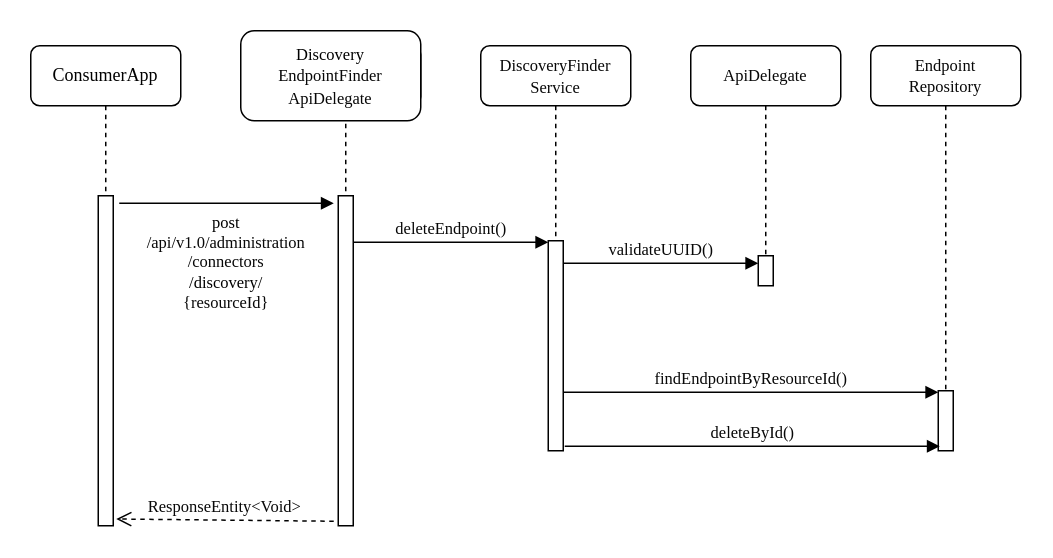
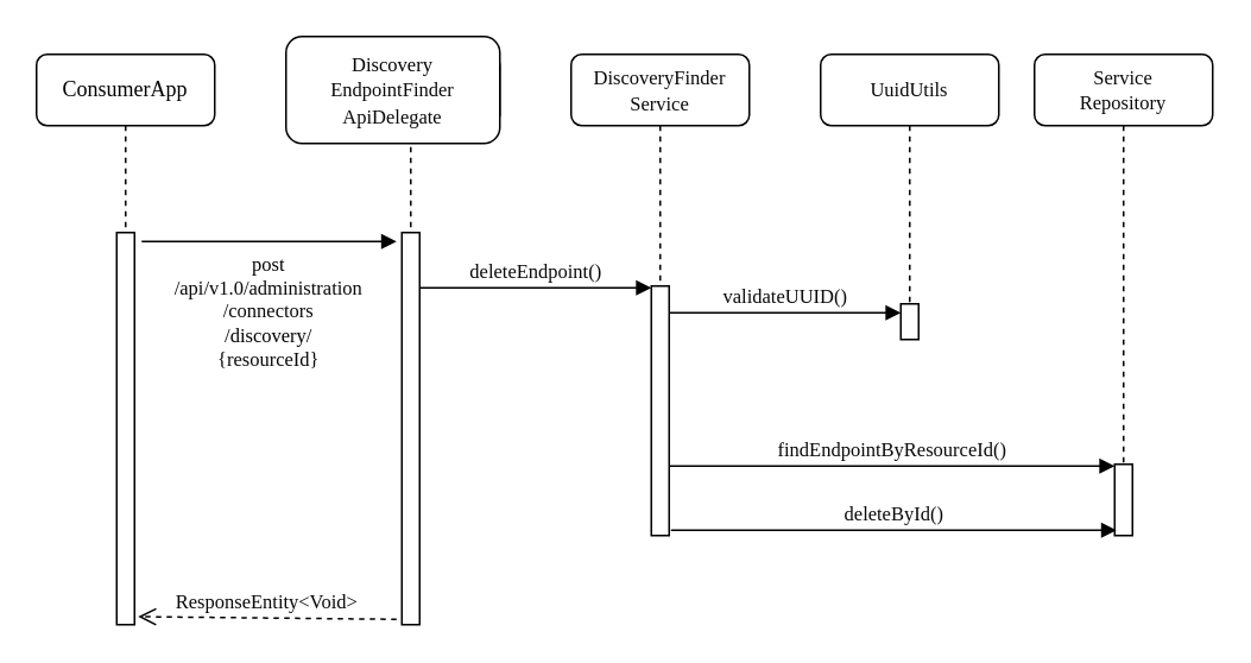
- <mxCell id="6" value="&lt;div style=&quot;background-color: rgb(255, 255, 255); color: rgb(8, 8, 8); font-size: 11px;&quot;&gt;&lt;font style=&quot;font-size: 11px;&quot; face=&quot;Verdana&quot;&gt;ApiDelegate&lt;/font&gt;&lt;/div&gt;" style="shape=umlLifeline;perimeter=lifelinePerimeter;whiteSpace=wrap;html=1;container=1;collapsible=0;recursiveResize=0;outlineConnect=0;rounded=1;shadow=0;comic=0;labelBackgroundColor=none;strokeWidth=1;fontFamily=Verdana;fontSize=12;align=center;" parent="1" vertex="1"><mxGeometry x="460" y="30" width="100" height="160" as="geometry" /></mxCell>
+ <mxCell id="6" value="&lt;div style=&quot;background-color: rgb(255, 255, 255); color: rgb(8, 8, 8); font-size: 11px;&quot;&gt;&lt;font style=&quot;font-size: 11px;&quot; face=&quot;Verdana&quot;&gt;UuidUtils&lt;/font&gt;&lt;/div&gt;" style="shape=umlLifeline;perimeter=lifelinePerimeter;whiteSpace=wrap;html=1;container=1;collapsible=0;recursiveResize=0;outlineConnect=0;rounded=1;shadow=0;comic=0;labelBackgroundColor=none;strokeWidth=1;fontFamily=Verdana;fontSize=12;align=center;" parent="1" vertex="1"><mxGeometry x="460" y="30" width="100" height="160" as="geometry" /></mxCell>
- <mxCell id="14" value="&lt;div style=&quot;background-color: rgb(255, 255, 255); color: rgb(8, 8, 8); font-size: 11px;&quot;&gt;&lt;font style=&quot;font-size: 11px;&quot; face=&quot;Verdana&quot;&gt;Endpoint&lt;/font&gt;&lt;/div&gt;&lt;div style=&quot;background-color: rgb(255, 255, 255); color: rgb(8, 8, 8); font-size: 11px;&quot;&gt;&lt;font style=&quot;font-size: 11px;&quot; face=&quot;Verdana&quot;&gt;Repository&lt;/font&gt;&lt;/div&gt;" style="shape=umlLifeline;perimeter=lifelinePerimeter;whiteSpace=wrap;html=1;container=1;collapsible=0;recursiveResize=0;outlineConnect=0;rounded=1;shadow=0;comic=0;labelBackgroundColor=none;strokeWidth=1;fontFamily=Verdana;fontSize=12;align=center;" vertex="1" parent="1"><mxGeometry x="580" y="30" width="100" height="270" as="geometry" /></mxCell>
+ <mxCell id="14" value="&lt;div style=&quot;background-color: rgb(255, 255, 255); color: rgb(8, 8, 8); font-size: 11px;&quot;&gt;&lt;font style=&quot;font-size: 11px;&quot; face=&quot;Verdana&quot;&gt;Service&lt;/font&gt;&lt;/div&gt;&lt;div style=&quot;background-color: rgb(255, 255, 255); color: rgb(8, 8, 8); font-size: 11px;&quot;&gt;&lt;font style=&quot;font-size: 11px;&quot; face=&quot;Verdana&quot;&gt;Repository&lt;/font&gt;&lt;/div&gt;" style="shape=umlLifeline;perimeter=lifelinePerimeter;whiteSpace=wrap;html=1;container=1;collapsible=0;recursiveResize=0;outlineConnect=0;rounded=1;shadow=0;comic=0;labelBackgroundColor=none;strokeWidth=1;fontFamily=Verdana;fontSize=12;align=center;" vertex="1" parent="1"><mxGeometry x="580" y="30" width="100" height="270" as="geometry" /></mxCell>
